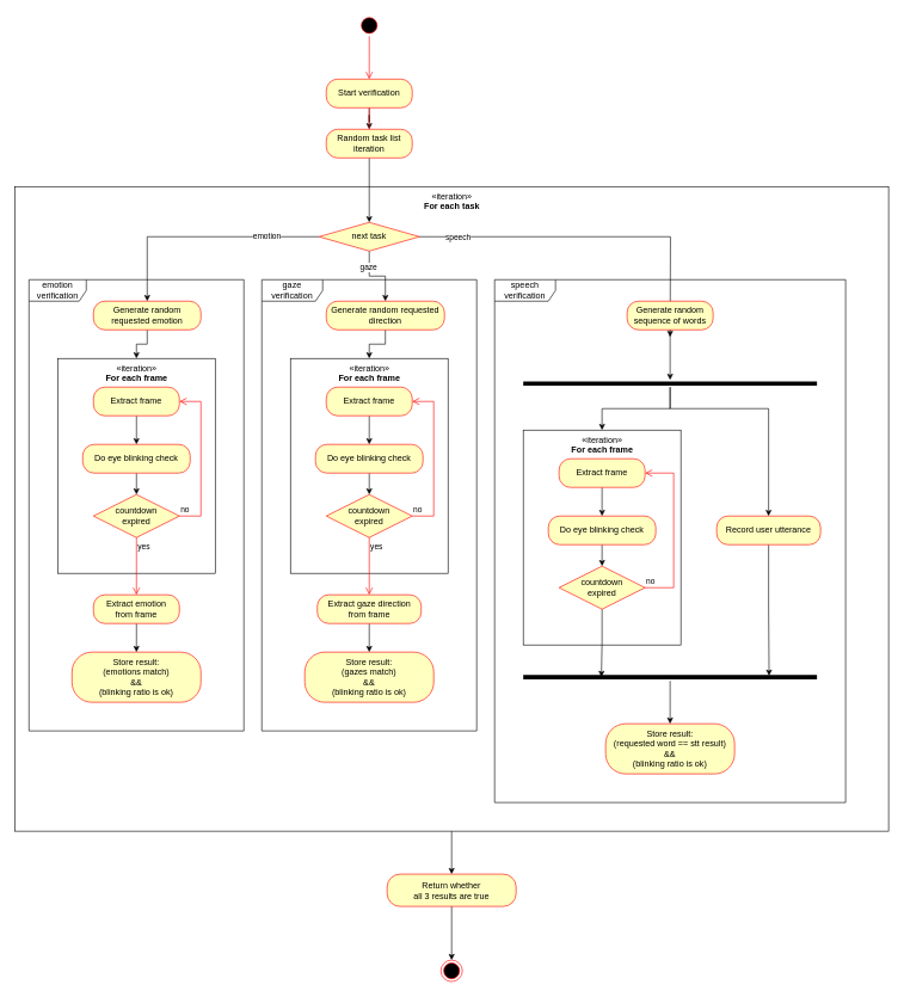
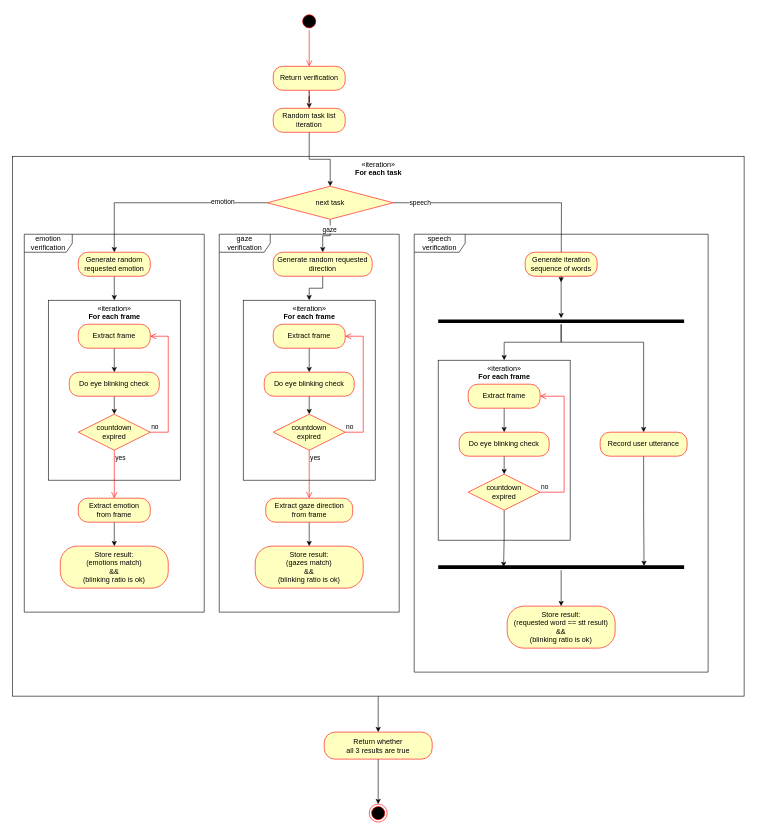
- <mxCell id="8" value="&lt;div&gt;Start verification&lt;/div&gt;" style="rounded=1;whiteSpace=wrap;html=1;arcSize=40;fontColor=#000000;fillColor=#ffffc0;strokeColor=#ff0000;" vertex="1" parent="1"><mxGeometry x="455" y="110" width="120" height="40" as="geometry" /></mxCell>
+ <mxCell id="8" value="&lt;div&gt;Return verification&lt;/div&gt;" style="rounded=1;whiteSpace=wrap;html=1;arcSize=40;fontColor=#000000;fillColor=#ffffc0;strokeColor=#ff0000;" vertex="1" parent="1"><mxGeometry x="455" y="110" width="120" height="40" as="geometry" /></mxCell>
- <mxCell id="32" value="next task" style="rhombus;whiteSpace=wrap;html=1;fillColor=#ffffc0;strokeColor=#ff0000;" vertex="1" parent="1"><mxGeometry x="445" y="310" width="140" height="40" as="geometry" /></mxCell>
+ <mxCell id="32" value="next task" style="rhombus;whiteSpace=wrap;html=1;fillColor=#ffffc0;strokeColor=#ff0000;" vertex="1" parent="1"><mxGeometry x="445" y="310" width="210" height="55" as="geometry" /></mxCell>
- <mxCell id="14" value="Generate random requested emotion" style="rounded=1;whiteSpace=wrap;html=1;arcSize=40;fontColor=#000000;fillColor=#ffffc0;strokeColor=#ff0000;" vertex="1" parent="1"><mxGeometry x="130" y="420" width="150" height="40" as="geometry" /></mxCell>
+ <mxCell id="14" value="Generate random requested emotion" style="rounded=1;whiteSpace=wrap;html=1;arcSize=40;fontColor=#000000;fillColor=#ffffc0;strokeColor=#ff0000;" vertex="1" parent="1"><mxGeometry x="130" y="420" width="120" height="40" as="geometry" /></mxCell>
- <mxCell id="48" value="Generate random sequence of words" style="rounded=1;whiteSpace=wrap;html=1;arcSize=40;fontColor=#000000;fillColor=#ffffc0;strokeColor=#ff0000;" vertex="1" parent="1"><mxGeometry x="875" y="420" width="120" height="40" as="geometry" /></mxCell>
+ <mxCell id="48" value="Generate iteration sequence of words" style="rounded=1;whiteSpace=wrap;html=1;arcSize=40;fontColor=#000000;fillColor=#ffffc0;strokeColor=#ff0000;" vertex="1" parent="1"><mxGeometry x="875" y="420" width="120" height="40" as="geometry" /></mxCell>
